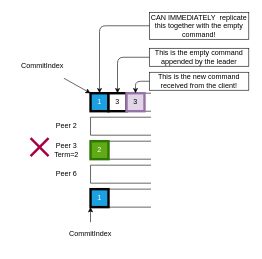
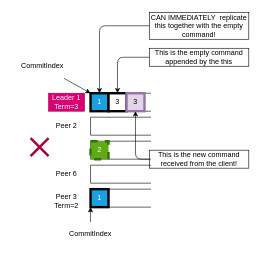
- <mxCell id="24" value="This is the empty command appended by the leader" style="text;html=1;strokeColor=default;fillColor=none;align=center;verticalAlign=middle;whiteSpace=wrap;rounded=0;" parent="1" vertex="1"><mxGeometry x="248" y="80" width="166" height="30" as="geometry" /></mxCell>
+ <mxCell id="24" value="This is the empty command appended by the this" style="text;html=1;strokeColor=default;fillColor=none;align=center;verticalAlign=middle;whiteSpace=wrap;rounded=0;" parent="1" vertex="1"><mxGeometry x="248" y="80" width="166" height="30" as="geometry" /></mxCell>
- <mxCell id="27" value="This is the new command received from the client!" style="text;html=1;strokeColor=default;fillColor=none;align=center;verticalAlign=middle;whiteSpace=wrap;rounded=0;" parent="1" vertex="1"><mxGeometry x="248" y="120" width="166" height="30" as="geometry" /></mxCell>
+ <mxCell id="27" value="This is the new command received from the client!" style="text;html=1;strokeColor=default;fillColor=none;align=center;verticalAlign=middle;whiteSpace=wrap;rounded=0;" parent="1" vertex="1"><mxGeometry x="248" y="250" width="166" height="30" as="geometry" /></mxCell>
+ <mxCell id="7" value="Leader 1&lt;br&gt;Term=3" style="text;html=1;align=center;verticalAlign=middle;whiteSpace=wrap;rounded=0;fillColor=#d80073;fontColor=#ffffff;strokeColor=#A50040;" parent="1" vertex="1"><mxGeometry x="80" y="155" width="60" height="30" as="geometry" /></mxCell>
- <mxCell id="9" value="Peer 3&lt;br&gt;Term=2" style="text;html=1;align=center;verticalAlign=middle;whiteSpace=wrap;rounded=0;" parent="1" vertex="1"><mxGeometry x="80" y="235" width="60" height="30" as="geometry" /></mxCell>
+ <mxCell id="9" value="Peer 3&lt;br&gt;Term=2" style="text;html=1;align=center;verticalAlign=middle;whiteSpace=wrap;rounded=0;" parent="1" vertex="1"><mxGeometry x="80" y="320" width="60" height="30" as="geometry" /></mxCell>
- <mxCell id="13" value="2" style="rounded=0;whiteSpace=wrap;html=1;fillColor=#60a917;fontColor=#ffffff;strokeColor=#2D7600;strokeWidth=4;" parent="1" vertex="1"><mxGeometry x="150" y="235" width="30" height="30" as="geometry" /></mxCell>
+ <mxCell id="13" value="2" style="rounded=0;whiteSpace=wrap;html=1;fillColor=#60a917;fontColor=#ffffff;strokeColor=#2D7600;strokeWidth=4;dashed=1;" parent="1" vertex="1"><mxGeometry x="150" y="235" width="30" height="30" as="geometry" /></mxCell>
